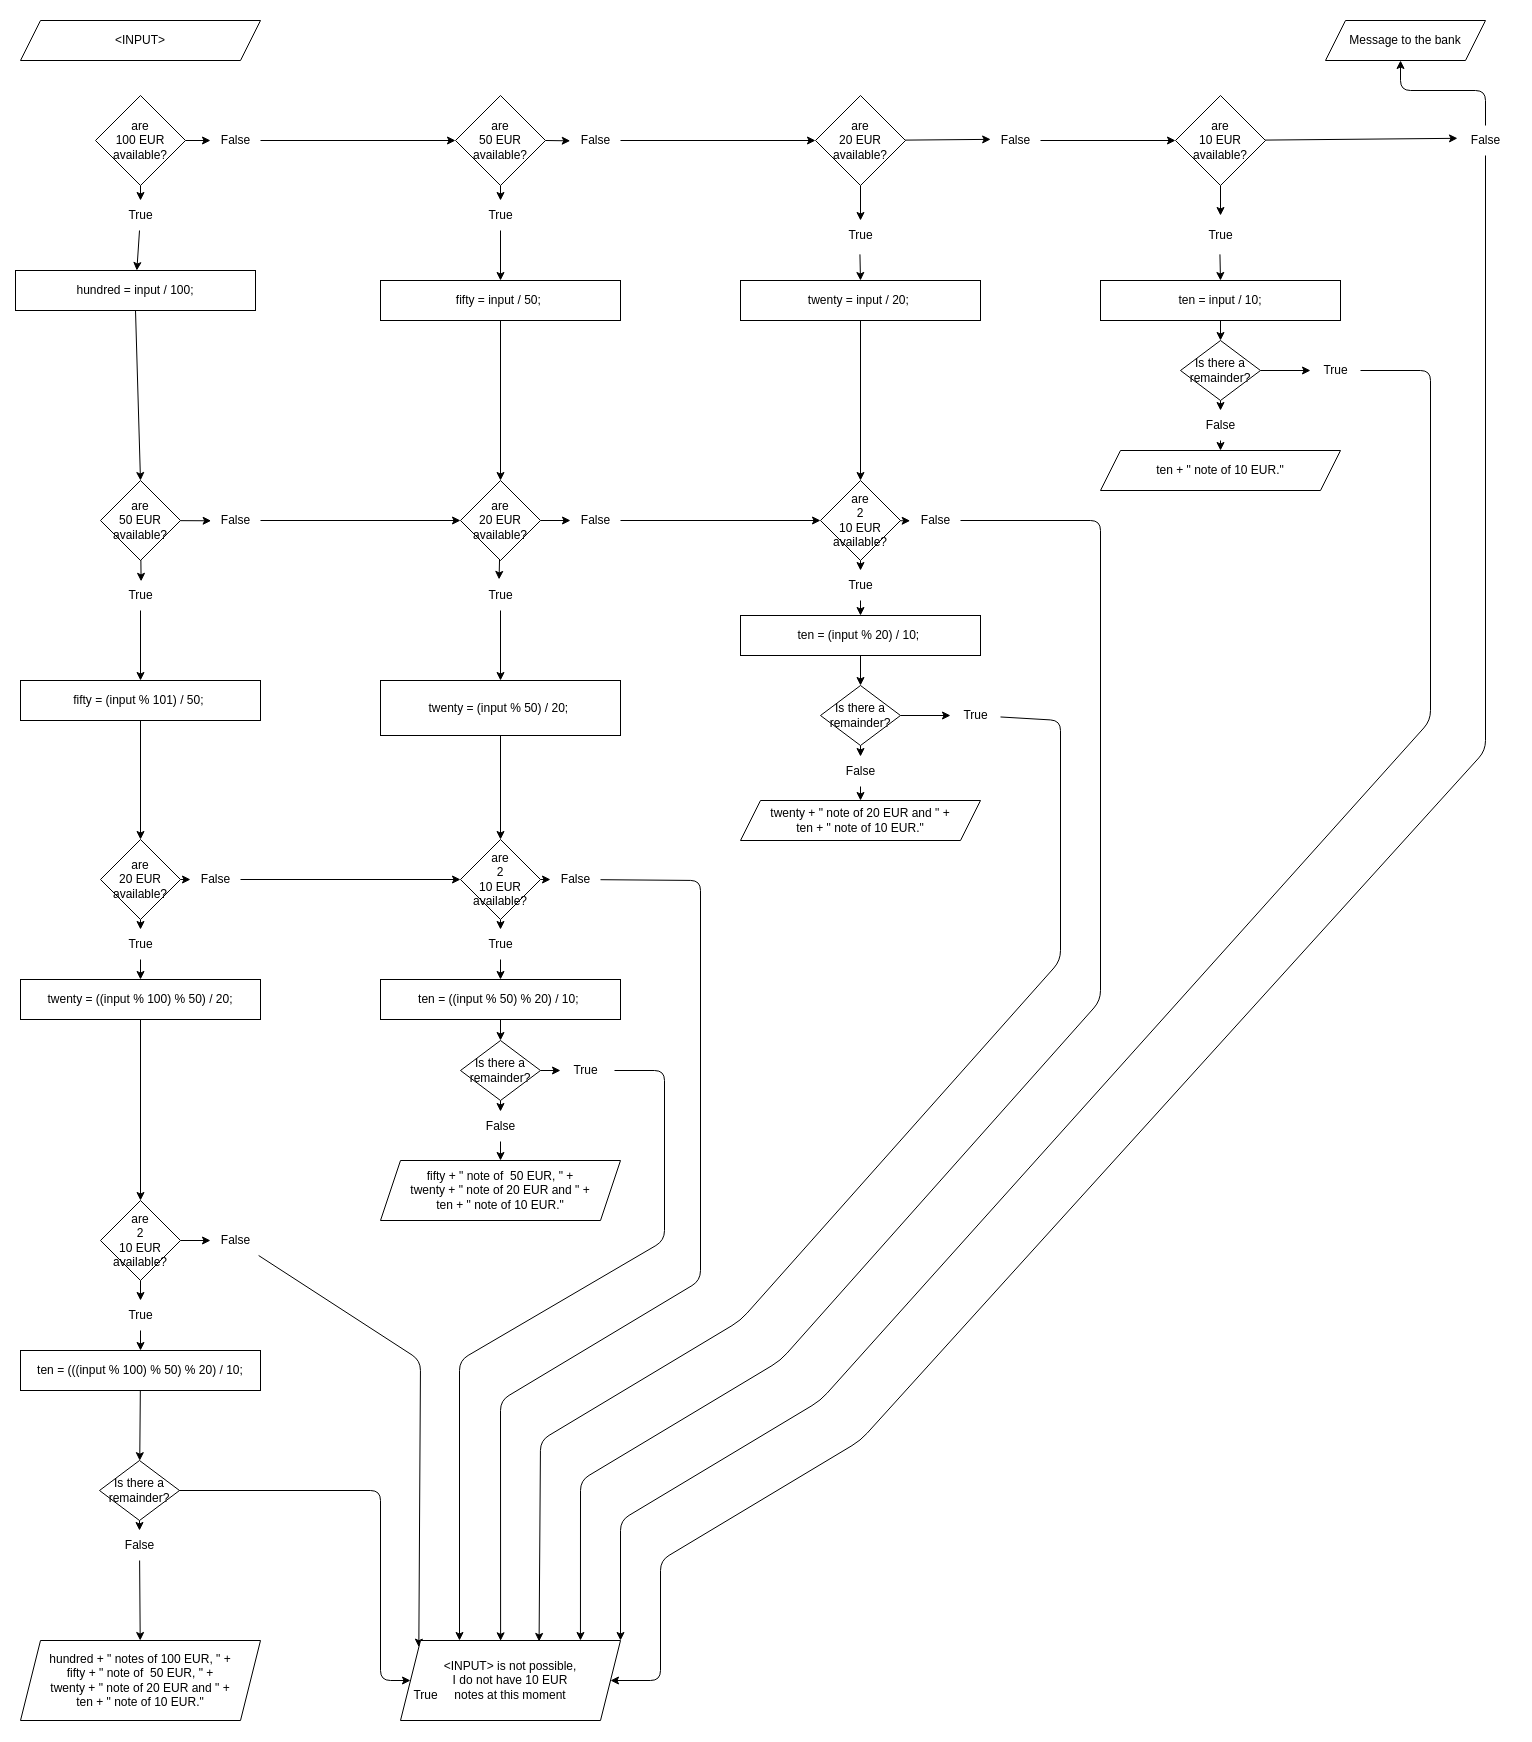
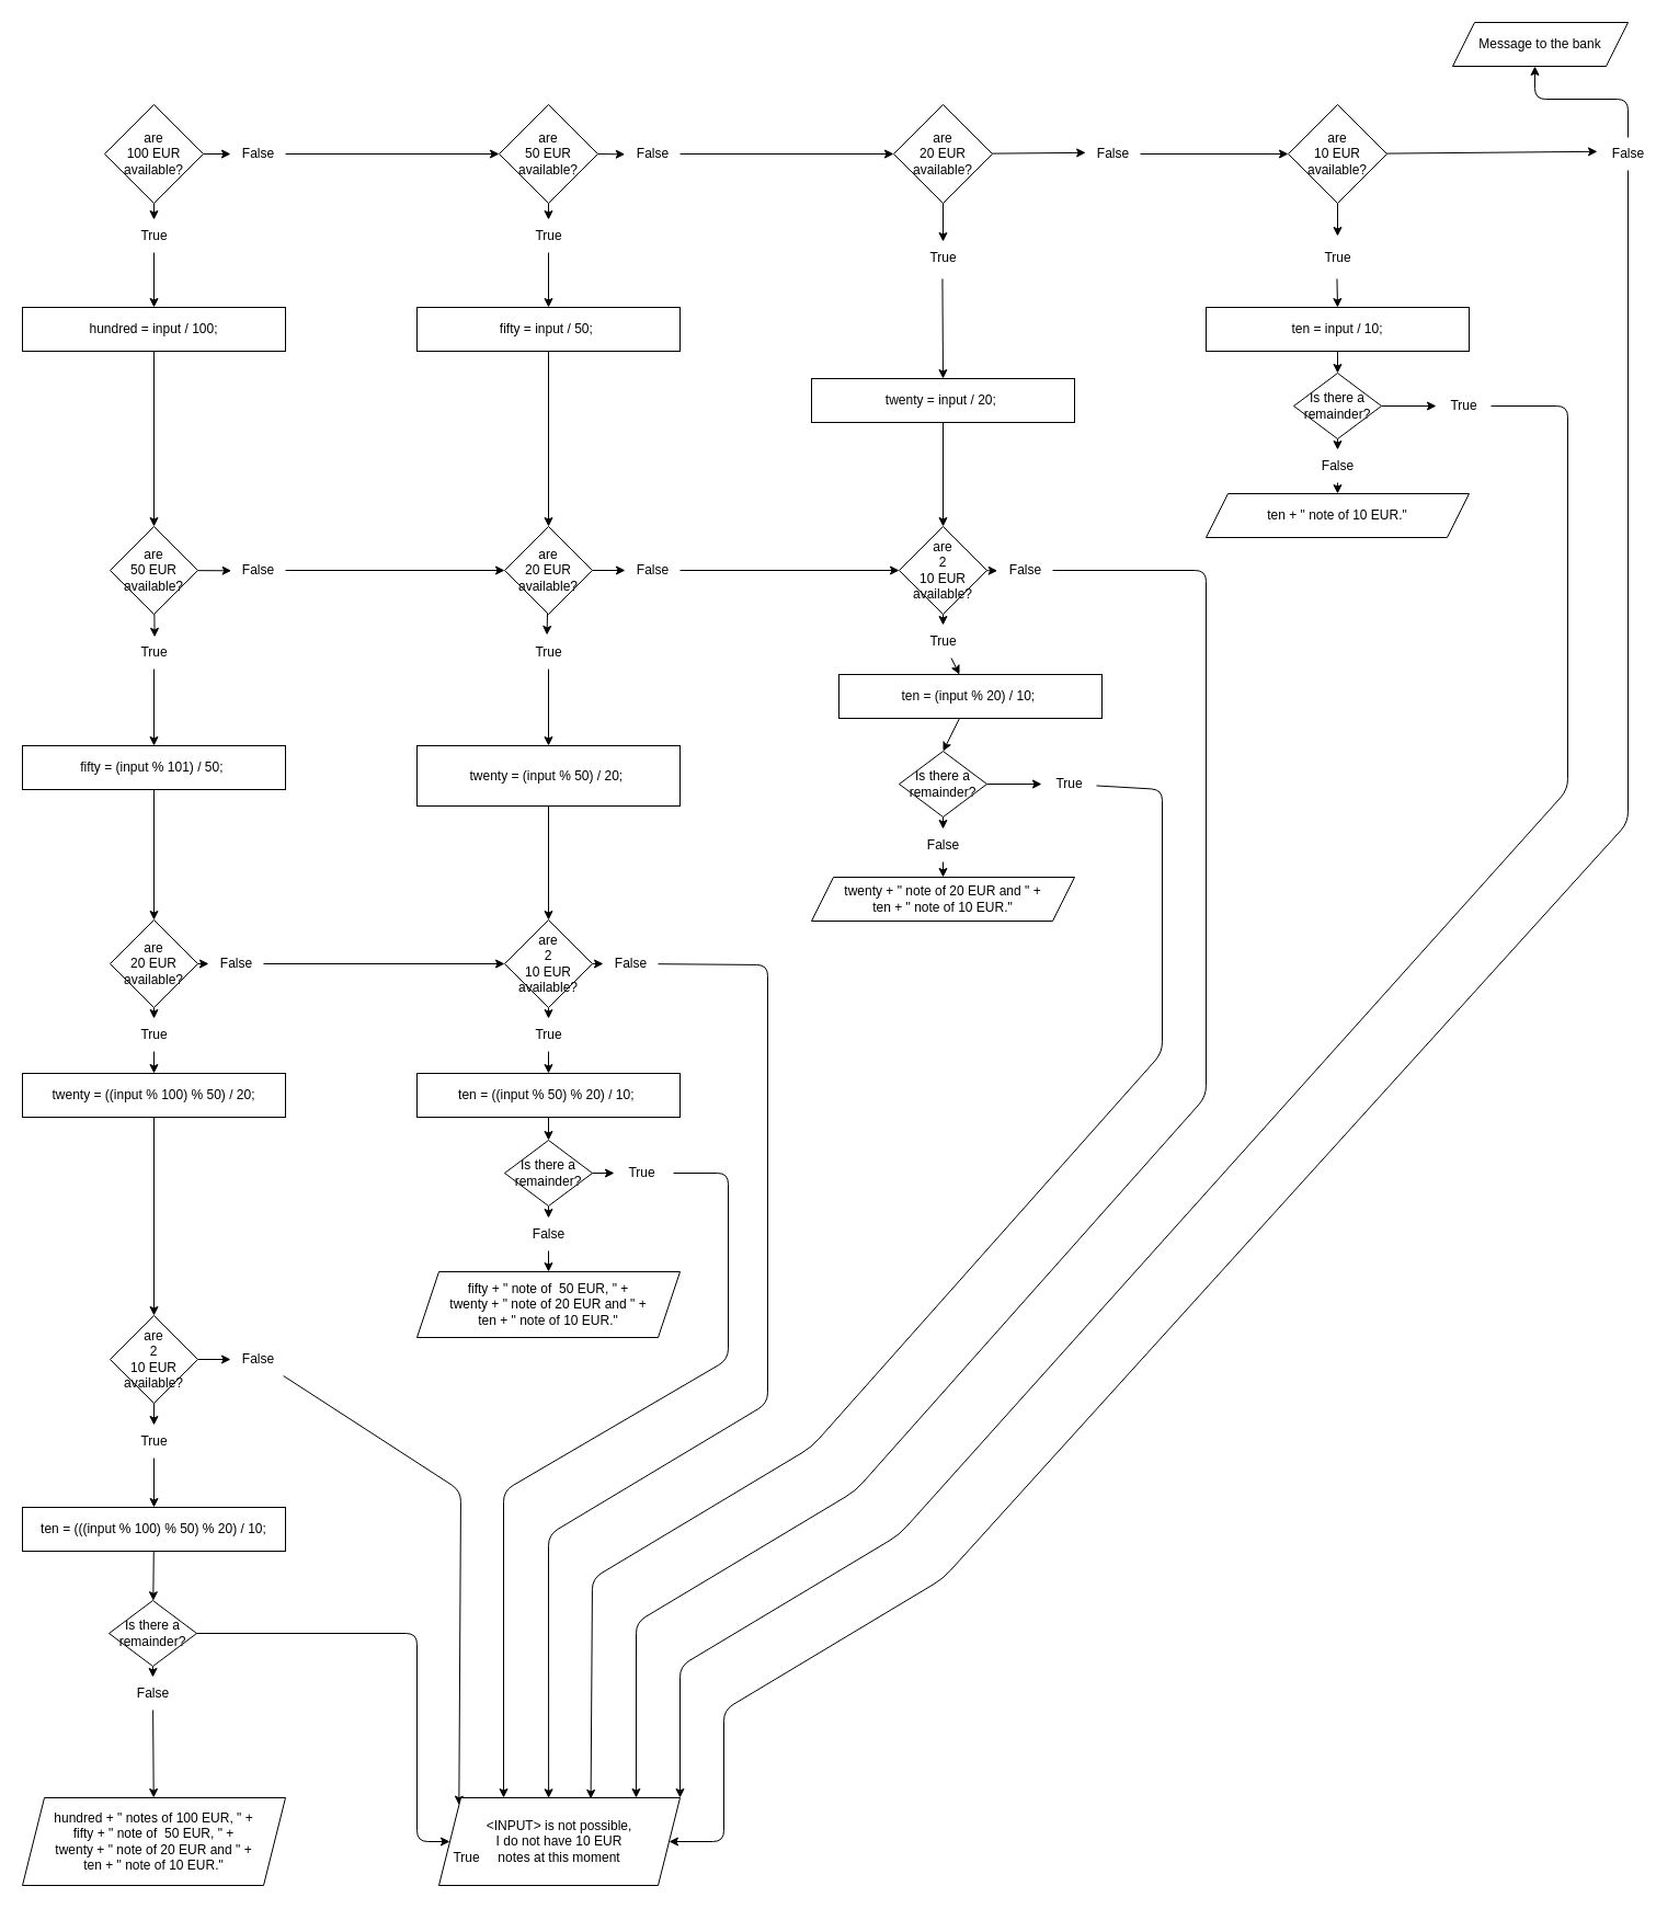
- <mxCell id="2" value="&amp;lt;INPUT&amp;gt;" style="shape=parallelogram;perimeter=parallelogramPerimeter;whiteSpace=wrap;html=1;fixedSize=1;" vertex="1" parent="1"><mxGeometry x="20" y="20" width="240" height="40" as="geometry" /></mxCell>
- <mxCell id="4" value="hundred = input / 100;" style="rounded=0;whiteSpace=wrap;html=1;" vertex="1" parent="1"><mxGeometry x="15" y="270" width="240" height="40" as="geometry" /></mxCell>
+ <mxCell id="4" value="hundred = input / 100;" style="rounded=0;whiteSpace=wrap;html=1;" vertex="1" parent="1"><mxGeometry x="20" y="280" width="240" height="40" as="geometry" /></mxCell>
- <mxCell id="32" value="twenty&amp;nbsp;= input / 20;&amp;nbsp;" style="rounded=0;whiteSpace=wrap;html=1;" vertex="1" parent="1"><mxGeometry x="740" y="280" width="240" height="40" as="geometry" /></mxCell>
+ <mxCell id="32" value="twenty&amp;nbsp;= input / 20;&amp;nbsp;" style="rounded=0;whiteSpace=wrap;html=1;" vertex="1" parent="1"><mxGeometry x="740" y="345" width="240" height="40" as="geometry" /></mxCell>
- <mxCell id="80" value="ten = (input % 20) / 10;&amp;nbsp;" style="rounded=0;whiteSpace=wrap;html=1;" vertex="1" parent="1"><mxGeometry x="740" y="615" width="240" height="40" as="geometry" /></mxCell>
+ <mxCell id="80" value="ten = (input % 20) / 10;&amp;nbsp;" style="rounded=0;whiteSpace=wrap;html=1;" vertex="1" parent="1"><mxGeometry x="765" y="615" width="240" height="40" as="geometry" /></mxCell>
- <mxCell id="10" value="&lt;div&gt;ten = (((input % 100) % 50) % 20) / 10;&lt;/div&gt;" style="rounded=0;whiteSpace=wrap;html=1;" vertex="1" parent="1"><mxGeometry x="20" y="1350" width="240" height="40" as="geometry" /></mxCell>
+ <mxCell id="10" value="&lt;div&gt;ten = (((input % 100) % 50) % 20) / 10;&lt;/div&gt;" style="rounded=0;whiteSpace=wrap;html=1;" vertex="1" parent="1"><mxGeometry x="20" y="1375" width="240" height="40" as="geometry" /></mxCell>
